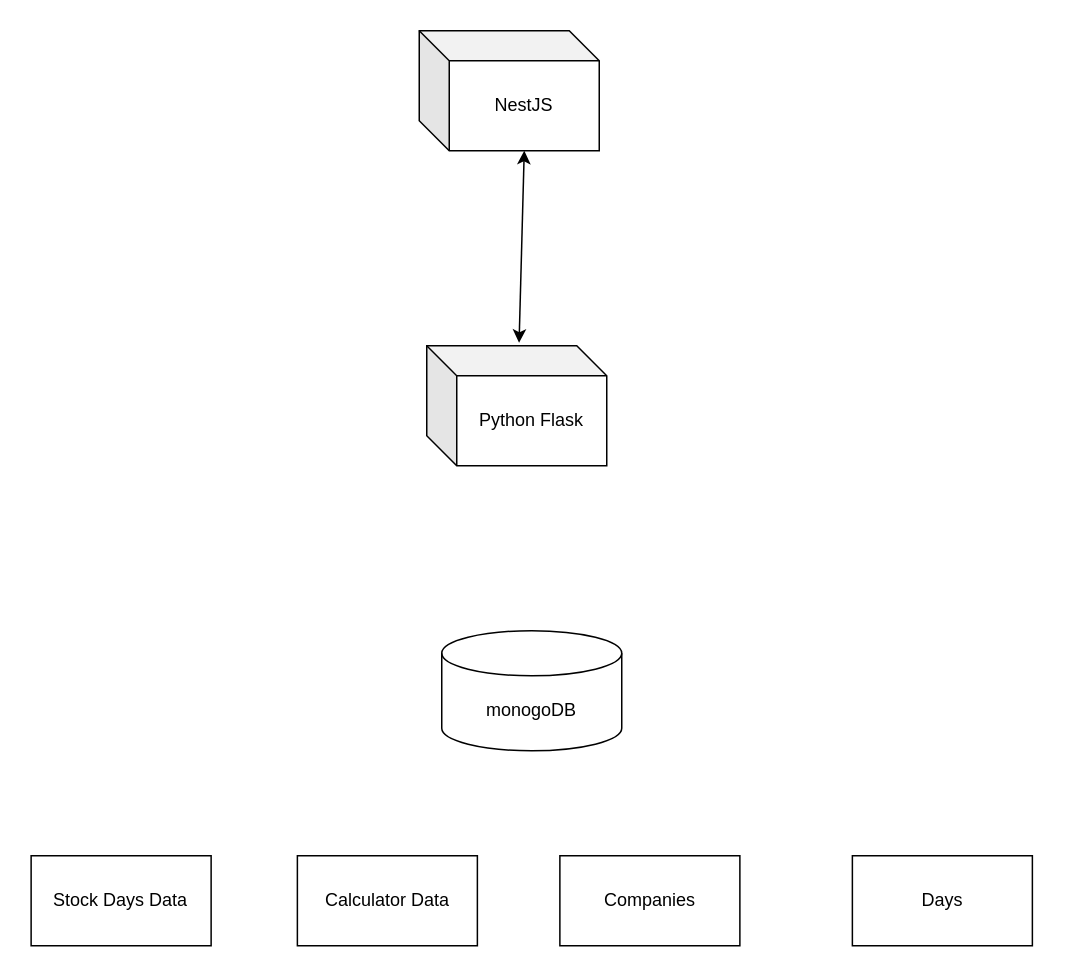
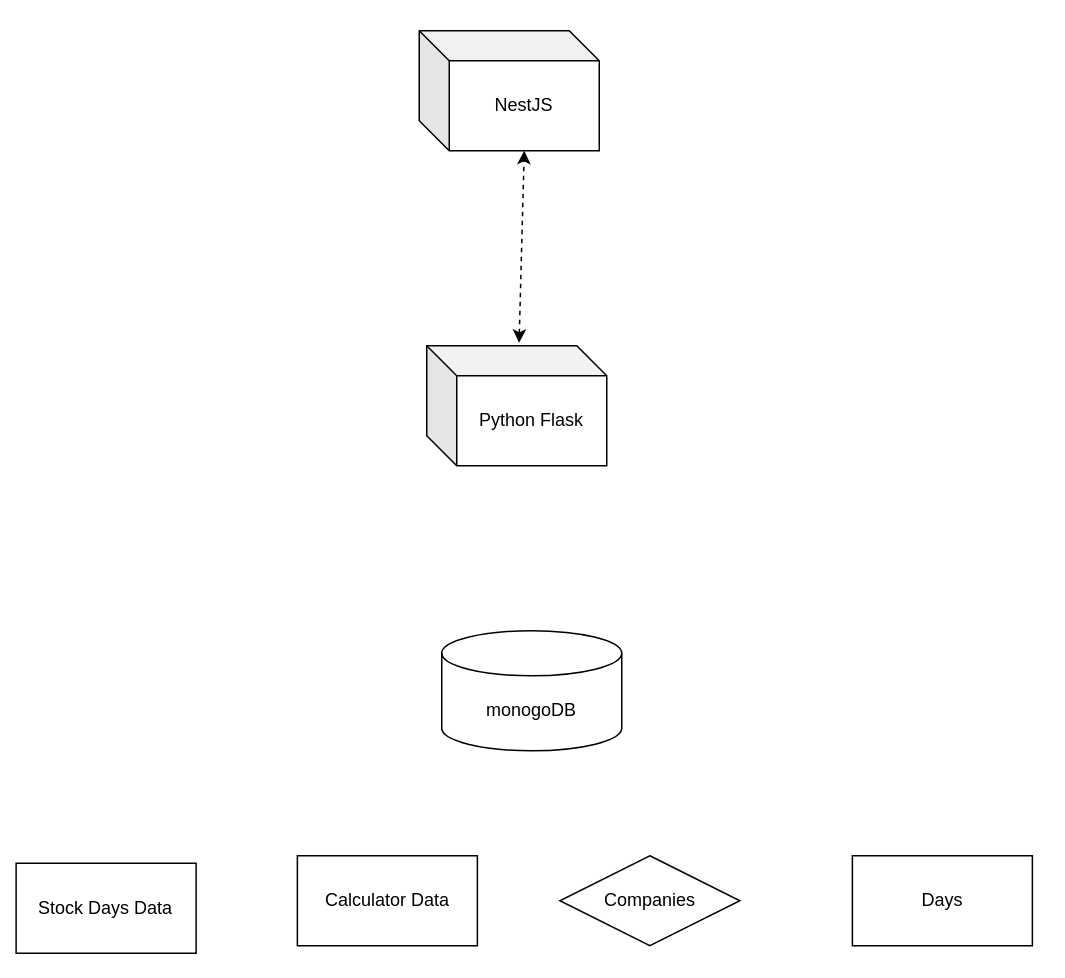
- <mxCell id="9" value="" style="endArrow=classic;html=1;exitX=0.513;exitY=-0.025;exitDx=0;exitDy=0;exitPerimeter=0;entryX=0;entryY=0;entryDx=70;entryDy=80;entryPerimeter=0;startArrow=classic;startFill=1;" parent="1" source="7" target="8" edge="1"><mxGeometry width="50" height="50" relative="1" as="geometry"><mxPoint x="382.5" y="310" as="sourcePoint" /><mxPoint x="432.5" y="260" as="targetPoint" /></mxGeometry></mxCell>
+ <mxCell id="9" value="" style="endArrow=classic;html=1;exitX=0.513;exitY=-0.025;exitDx=0;exitDy=0;exitPerimeter=0;entryX=0;entryY=0;entryDx=70;entryDy=80;entryPerimeter=0;startArrow=classic;startFill=1;dashed=1;" parent="1" source="7" target="8" edge="1"><mxGeometry width="50" height="50" relative="1" as="geometry"><mxPoint x="382.5" y="310" as="sourcePoint" /><mxPoint x="432.5" y="260" as="targetPoint" /></mxGeometry></mxCell>
- <mxCell id="3" value="Stock Days Data" style="rounded=0;whiteSpace=wrap;html=1;" parent="1" vertex="1"><mxGeometry x="20.25" y="570" width="120" height="60" as="geometry" /></mxCell>
+ <mxCell id="3" value="Stock Days Data" style="rounded=0;whiteSpace=wrap;html=1;" parent="1" vertex="1"><mxGeometry x="10.25" y="575" width="120" height="60" as="geometry" /></mxCell>
- <mxCell id="5" value="Companies" style="rounded=0;whiteSpace=wrap;html=1;" parent="1" vertex="1"><mxGeometry x="372.75" y="570" width="120" height="60" as="geometry" /></mxCell>
+ <mxCell id="5" value="Companies" style="rhombus;whiteSpace=wrap;html=1;" parent="1" vertex="1"><mxGeometry x="372.75" y="570" width="120" height="60" as="geometry" /></mxCell>
